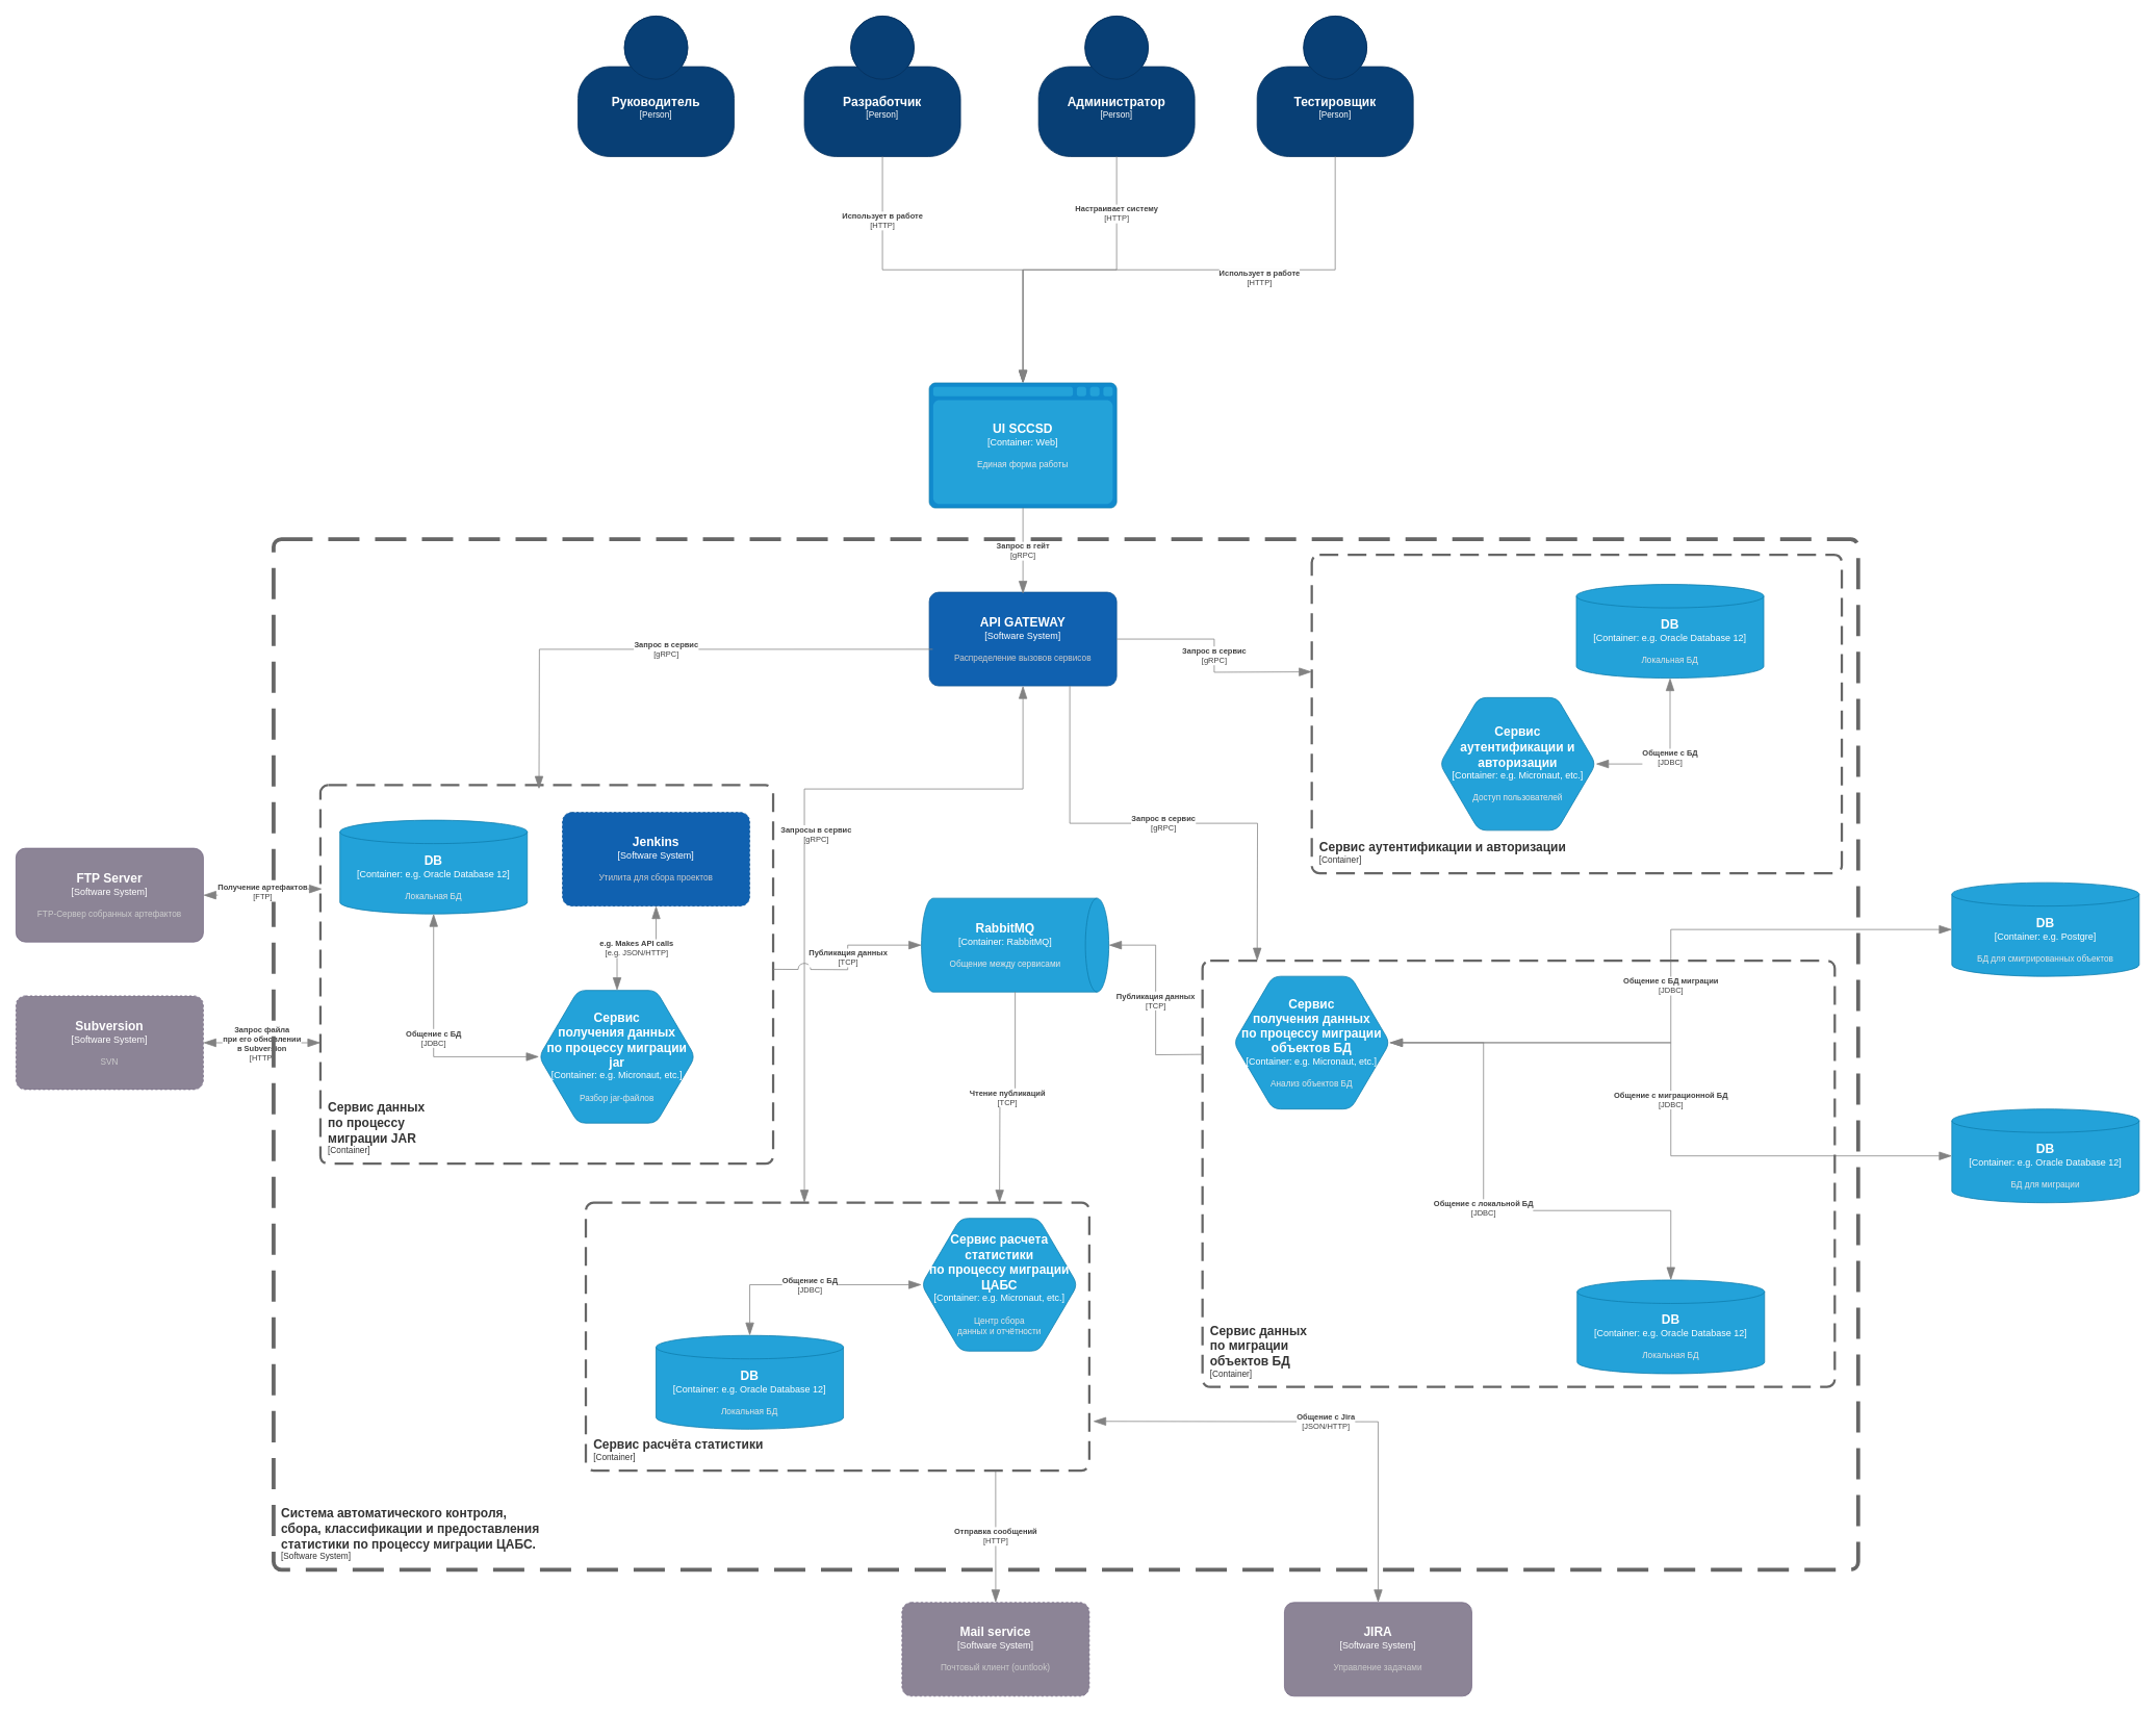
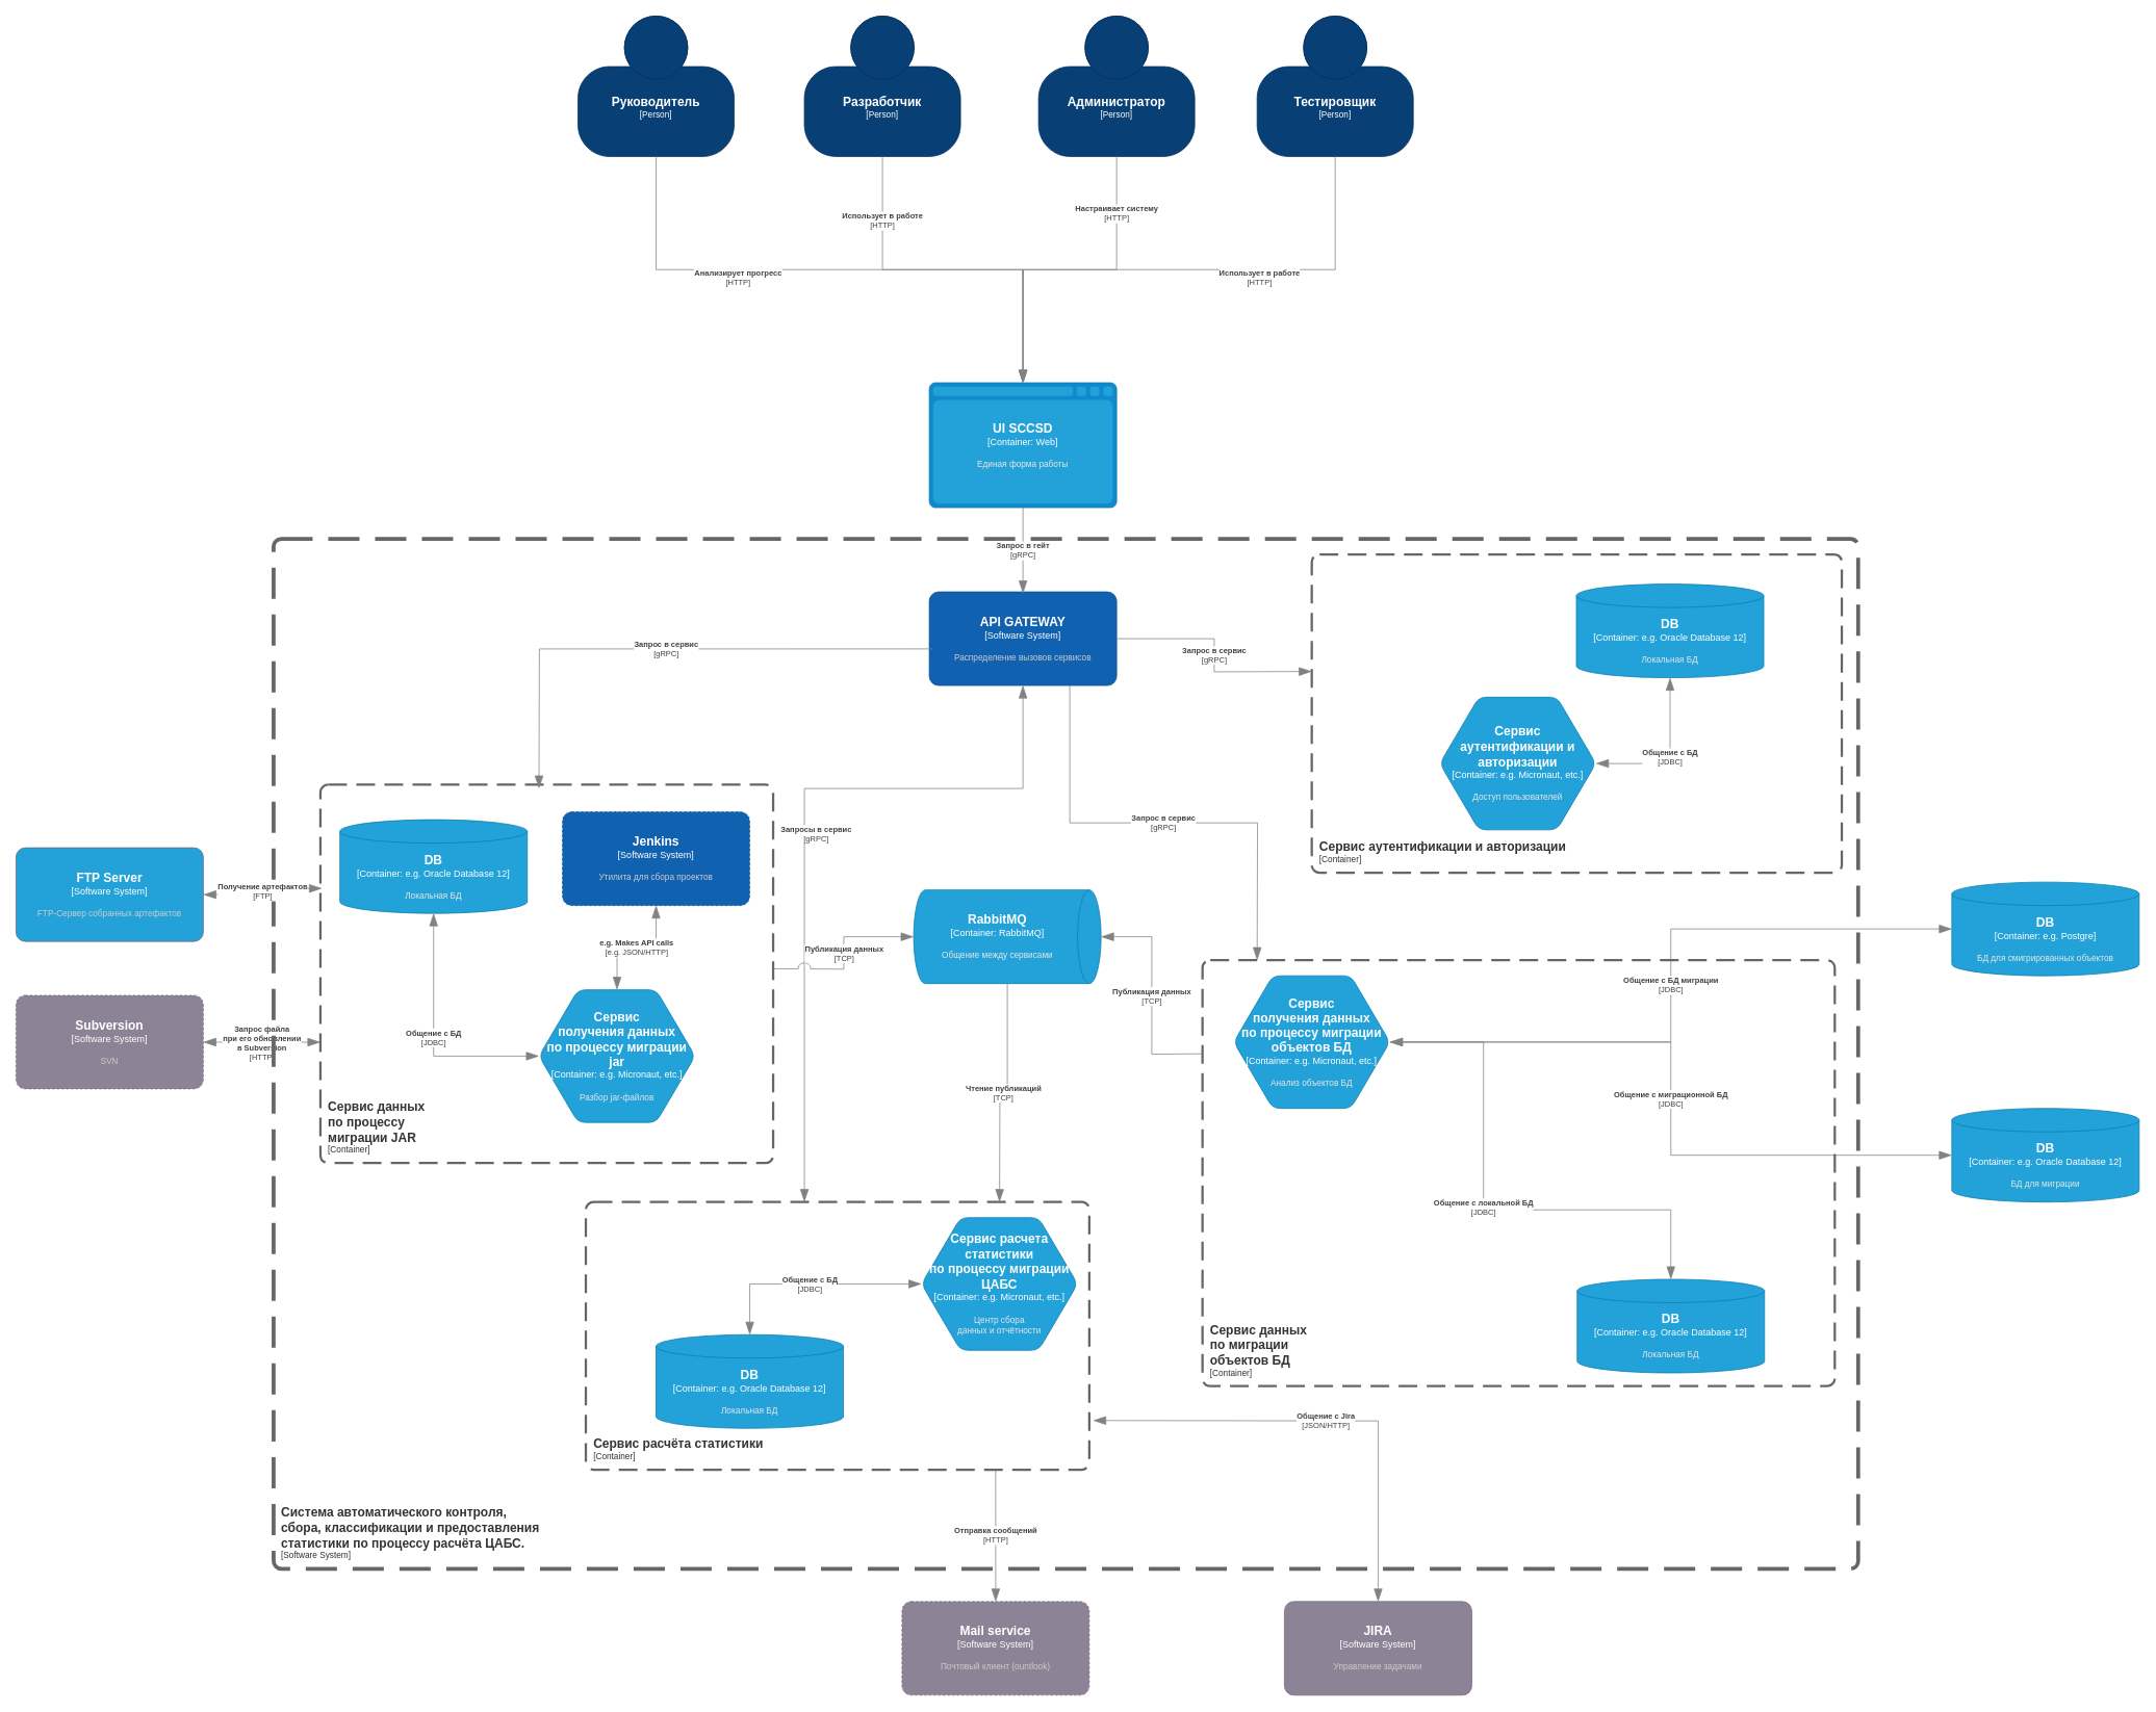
+ <mxCell id="16" value="&lt;div style=&quot;text-align: left&quot;&gt;&lt;div style=&quot;text-align: center&quot;&gt;&lt;b&gt;Анализирует прогресс&lt;/b&gt;&lt;/div&gt;&lt;div style=&quot;text-align: center&quot;&gt;[HTTP]&lt;/div&gt;&lt;/div&gt;" style="endArrow=blockThin;html=1;fontSize=10;fontColor=#404040;strokeWidth=1;endFill=1;strokeColor=#828282;elbow=vertical;metaEdit=1;endSize=14;startSize=14;jumpStyle=arc;jumpSize=16;rounded=0;edgeStyle=orthogonalEdgeStyle;exitX=0.5;exitY=1;exitDx=0;exitDy=0;exitPerimeter=0;entryX=0.5;entryY=0;entryDx=0;entryDy=0;entryPerimeter=0;" parent="1" source="8" target="37" edge="1"><mxGeometry x="-0.342" y="-10" width="240" relative="1" as="geometry"><mxPoint x="1140" y="1270" as="sourcePoint" /><mxPoint x="1380" y="1270" as="targetPoint" /><mxPoint as="offset" /></mxGeometry></mxCell>
- <mxCell id="50" value="&lt;font style=&quot;font-size: 16px&quot;&gt;&lt;b&gt;FTP Server&lt;/b&gt;&lt;/font&gt;&lt;div&gt;[Software System]&lt;/div&gt;&lt;br&gt;&lt;div&gt;&lt;font style=&quot;font-size: 11px&quot;&gt;&lt;font color=&quot;#cccccc&quot;&gt;FTP-Сервер собранных артефактов&lt;/font&gt;&lt;/div&gt;" style="rounded=1;whiteSpace=wrap;html=1;labelBackgroundColor=none;fillColor=#8C8496;fontColor=#ffffff;align=center;arcSize=10;strokeColor=#736782;metaEdit=1;resizable=0;points=[[0.25,0,0],[0.5,0,0],[0.75,0,0],[1,0.25,0],[1,0.5,0],[1,0.75,0],[0.75,1,0],[0.5,1,0],[0.25,1,0],[0,0.75,0],[0,0.5,0],[0,0.25,0]];" parent="1" vertex="1"><mxGeometry x="20" y="1086" width="240" height="120" as="geometry" /></mxCell>
+ <mxCell id="50" value="&lt;font style=&quot;font-size: 16px&quot;&gt;&lt;b&gt;FTP Server&lt;/b&gt;&lt;/font&gt;&lt;div&gt;[Software System]&lt;/div&gt;&lt;br&gt;&lt;div&gt;&lt;font style=&quot;font-size: 11px&quot;&gt;&lt;font color=&quot;#cccccc&quot;&gt;FTP-Сервер собранных артефактов&lt;/font&gt;&lt;/div&gt;" style="rounded=1;whiteSpace=wrap;html=1;labelBackgroundColor=none;fillColor=#23a2d9;fontColor=#ffffff;align=center;arcSize=10;strokeColor=#736782;metaEdit=1;resizable=0;points=[[0.25,0,0],[0.5,0,0],[0.75,0,0],[1,0.25,0],[1,0.5,0],[1,0.75,0],[0.75,1,0],[0.5,1,0],[0.25,1,0],[0,0.75,0],[0,0.5,0],[0,0.25,0]];" parent="1" vertex="1"><mxGeometry x="20" y="1086" width="240" height="120" as="geometry" /></mxCell>
- <mxCell id="43" value="&lt;font style=&quot;font-size: 16px&quot;&gt;&lt;b&gt;RabbitMQ&lt;/b&gt;&lt;/font&gt;&lt;div&gt;[Container:&amp;nbsp;RabbitMQ]&lt;/div&gt;&lt;br&gt;&lt;div&gt;&lt;font style=&quot;font-size: 11px&quot;&gt;&lt;font color=&quot;#E6E6E6&quot;&gt;Общение между сервисами&lt;/font&gt;&lt;/div&gt;" style="shape=cylinder3;size=15;direction=south;whiteSpace=wrap;html=1;boundedLbl=1;rounded=0;labelBackgroundColor=none;fillColor=#23A2D9;fontSize=12;fontColor=#ffffff;align=center;strokeColor=#0E7DAD;metaEdit=1;points=[[0.5,0,0],[1,0.25,0],[1,0.5,0],[1,0.75,0],[0.5,1,0],[0,0.75,0],[0,0.5,0],[0,0.25,0]];resizable=0;" parent="1" vertex="1"><mxGeometry x="1180" y="1150" width="240" height="120" as="geometry" /></mxCell>
+ <mxCell id="43" value="&lt;font style=&quot;font-size: 16px&quot;&gt;&lt;b&gt;RabbitMQ&lt;/b&gt;&lt;/font&gt;&lt;div&gt;[Container:&amp;nbsp;RabbitMQ]&lt;/div&gt;&lt;br&gt;&lt;div&gt;&lt;font style=&quot;font-size: 11px&quot;&gt;&lt;font color=&quot;#E6E6E6&quot;&gt;Общение между сервисами&lt;/font&gt;&lt;/div&gt;" style="shape=cylinder3;size=15;direction=south;whiteSpace=wrap;html=1;boundedLbl=1;rounded=0;labelBackgroundColor=none;fillColor=#23A2D9;fontSize=12;fontColor=#ffffff;align=center;strokeColor=#0E7DAD;metaEdit=1;points=[[0.5,0,0],[1,0.25,0],[1,0.5,0],[1,0.75,0],[0.5,1,0],[0,0.75,0],[0,0.5,0],[0,0.25,0]];resizable=0;" parent="1" vertex="1"><mxGeometry x="1170" y="1140" width="240" height="120" as="geometry" /></mxCell>
- <mxCell id="32" value="&lt;font style=&quot;font-size: 16px&quot;&gt;&lt;b&gt;&lt;div style=&quot;text-align: left&quot;&gt;Система автоматического контроля, &#10;сбора, классификации и предоставления&#10;статистики по процессу миграции ЦАБС.&lt;/div&gt;&lt;/b&gt;&lt;/font&gt;&lt;div style=&quot;text-align: left&quot;&gt;[Software System]&lt;/div&gt;" style="rounded=1;fontSize=11;whiteSpace=wrap;html=1;dashed=1;arcSize=20;fillColor=none;strokeColor=#666666;fontColor=#333333;labelBackgroundColor=none;align=left;verticalAlign=bottom;labelBorderColor=none;spacingTop=0;spacing=10;dashPattern=8 4;metaEdit=1;rotatable=0;perimeter=rectanglePerimeter;noLabel=0;labelPadding=0;allowArrows=0;connectable=0;expand=0;recursiveResize=0;editable=1;pointerEvents=0;absoluteArcSize=1;points=[[0.25,0,0],[0.5,0,0],[0.75,0,0],[1,0.25,0],[1,0.5,0],[1,0.75,0],[0.75,1,0],[0.5,1,0],[0.25,1,0],[0,0.75,0],[0,0.5,0],[0,0.25,0]];strokeWidth=5;" parent="1" vertex="1"><mxGeometry x="350" y="690" width="2030" height="1320" as="geometry" /></mxCell>
+ <mxCell id="32" value="&lt;font style=&quot;font-size: 16px&quot;&gt;&lt;b&gt;&lt;div style=&quot;text-align: left&quot;&gt;Система автоматического контроля, &#10;сбора, классификации и предоставления&#10;статистики по процессу расчёта ЦАБС.&lt;/div&gt;&lt;/b&gt;&lt;/font&gt;&lt;div style=&quot;text-align: left&quot;&gt;[Software System]&lt;/div&gt;" style="rounded=1;fontSize=11;whiteSpace=wrap;html=1;dashed=1;arcSize=20;fillColor=none;strokeColor=#666666;fontColor=#333333;labelBackgroundColor=none;align=left;verticalAlign=bottom;labelBorderColor=none;spacingTop=0;spacing=10;dashPattern=8 4;metaEdit=1;rotatable=0;perimeter=rectanglePerimeter;noLabel=0;labelPadding=0;allowArrows=0;connectable=0;expand=0;recursiveResize=0;editable=1;pointerEvents=0;absoluteArcSize=1;points=[[0.25,0,0],[0.5,0,0],[0.75,0,0],[1,0.25,0],[1,0.5,0],[1,0.75,0],[0.75,1,0],[0.5,1,0],[0.25,1,0],[0,0.75,0],[0,0.5,0],[0,0.25,0]];strokeWidth=5;" parent="1" vertex="1"><mxGeometry x="350" y="690" width="2030" height="1320" as="geometry" /></mxCell>
